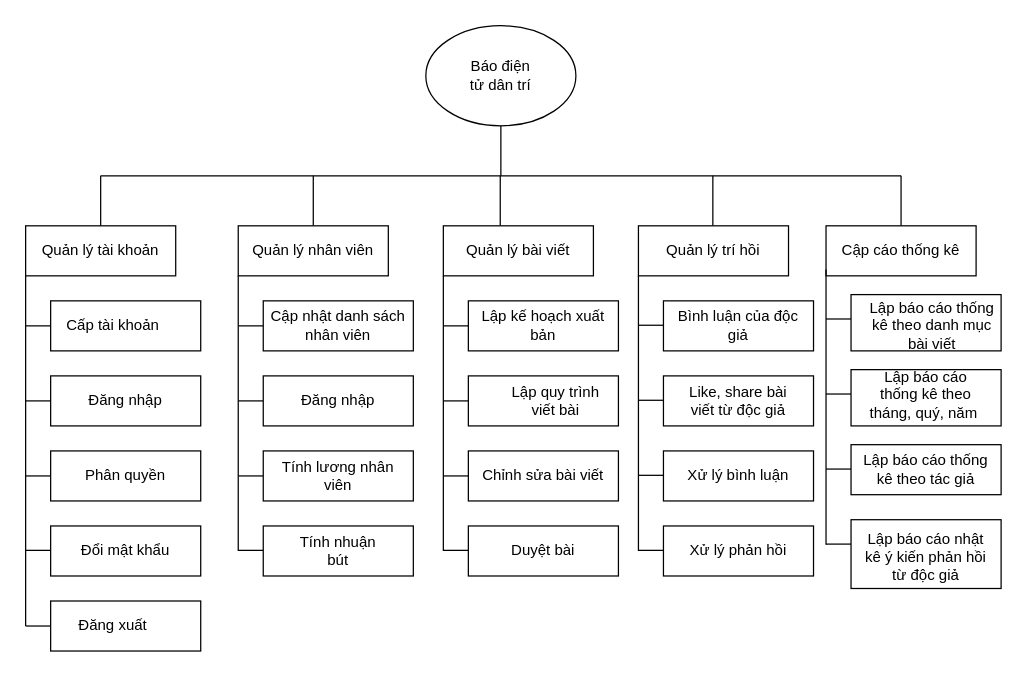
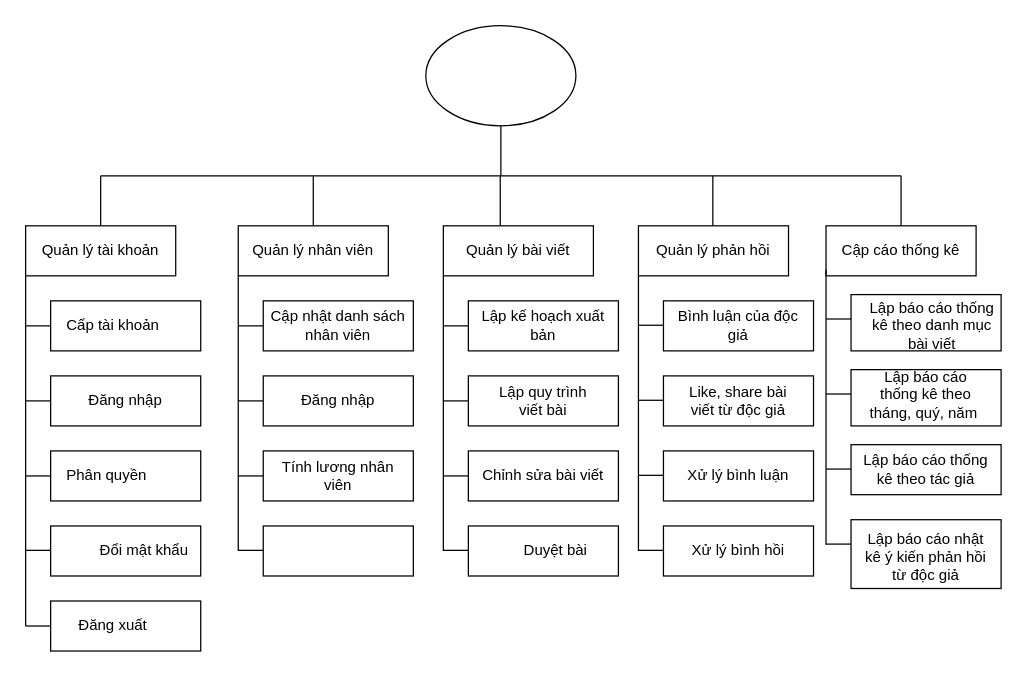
- <mxCell id="3" value="Báo điện tử dân trí" style="text;html=1;strokeColor=none;fillColor=none;align=center;verticalAlign=middle;whiteSpace=wrap;rounded=0;" vertex="1" parent="1"><mxGeometry x="370" y="45" width="60" height="30" as="geometry" /></mxCell>
- <mxCell id="17" value="Quản lý trí hồi" style="text;html=1;strokeColor=none;fillColor=none;align=center;verticalAlign=middle;whiteSpace=wrap;rounded=0;" vertex="1" parent="1"><mxGeometry x="515" y="185" width="110" height="30" as="geometry" /></mxCell>
+ <mxCell id="17" value="Quản lý phản hồi" style="text;html=1;strokeColor=none;fillColor=none;align=center;verticalAlign=middle;whiteSpace=wrap;rounded=0;" vertex="1" parent="1"><mxGeometry x="515" y="185" width="110" height="30" as="geometry" /></mxCell>
- <mxCell id="55" value="Lập quy trình viết bài" style="text;html=1;strokeColor=none;fillColor=none;align=center;verticalAlign=middle;whiteSpace=wrap;rounded=0;" vertex="1" parent="1"><mxGeometry x="404" y="305" width="80" height="30" as="geometry" /></mxCell>
+ <mxCell id="55" value="Lập quy trình viết bài" style="text;html=1;strokeColor=none;fillColor=none;align=center;verticalAlign=middle;whiteSpace=wrap;rounded=0;" vertex="1" parent="1"><mxGeometry x="394" y="305" width="80" height="30" as="geometry" /></mxCell>
- <mxCell id="30" value="Phân quyền" style="text;html=1;strokeColor=none;fillColor=none;align=center;verticalAlign=middle;whiteSpace=wrap;rounded=0;" vertex="1" parent="1"><mxGeometry x="60" y="365" width="80" height="30" as="geometry" /></mxCell>
+ <mxCell id="30" value="Phân quyền" style="text;html=1;strokeColor=none;fillColor=none;align=center;verticalAlign=middle;whiteSpace=wrap;rounded=0;" vertex="1" parent="1"><mxGeometry x="45" y="365" width="80" height="30" as="geometry" /></mxCell>
- <mxCell id="33" value="Đổi mật khẩu" style="text;html=1;strokeColor=none;fillColor=none;align=center;verticalAlign=middle;whiteSpace=wrap;rounded=0;" vertex="1" parent="1"><mxGeometry x="60" y="425" width="80" height="30" as="geometry" /></mxCell>
+ <mxCell id="33" value="Đổi mật khẩu" style="text;html=1;strokeColor=none;fillColor=none;align=center;verticalAlign=middle;whiteSpace=wrap;rounded=0;" vertex="1" parent="1"><mxGeometry x="75" y="425" width="80" height="30" as="geometry" /></mxCell>
- <mxCell id="48" value="Tính nhuận bút" style="text;html=1;strokeColor=none;fillColor=none;align=center;verticalAlign=middle;whiteSpace=wrap;rounded=0;" vertex="1" parent="1"><mxGeometry x="230" y="425" width="80" height="30" as="geometry" /></mxCell>
- <mxCell id="61" value="Duyệt bài" style="text;html=1;strokeColor=none;fillColor=none;align=center;verticalAlign=middle;whiteSpace=wrap;rounded=0;" vertex="1" parent="1"><mxGeometry x="394" y="425" width="80" height="30" as="geometry" /></mxCell>
+ <mxCell id="61" value="Duyệt bài" style="text;html=1;strokeColor=none;fillColor=none;align=center;verticalAlign=middle;whiteSpace=wrap;rounded=0;" vertex="1" parent="1"><mxGeometry x="404" y="425" width="80" height="30" as="geometry" /></mxCell>
- <mxCell id="71" value="Xử lý phản hồi" style="text;html=1;strokeColor=none;fillColor=none;align=center;verticalAlign=middle;whiteSpace=wrap;rounded=0;" vertex="1" parent="1"><mxGeometry x="550" y="425" width="80" height="30" as="geometry" /></mxCell>
+ <mxCell id="71" value="Xử lý bình hồi" style="text;html=1;strokeColor=none;fillColor=none;align=center;verticalAlign=middle;whiteSpace=wrap;rounded=0;" vertex="1" parent="1"><mxGeometry x="550" y="425" width="80" height="30" as="geometry" /></mxCell>
